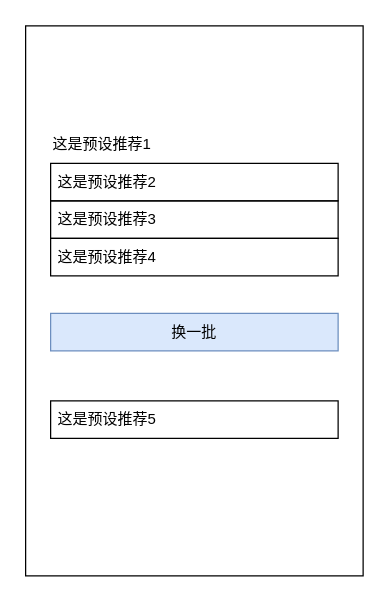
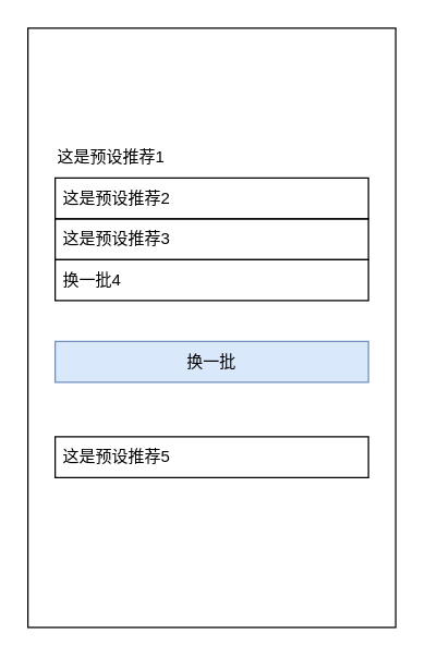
- <mxCell id="6" value="这是预设推荐4" style="text;strokeColor=default;fillColor=none;align=left;verticalAlign=middle;spacingLeft=4;spacingRight=4;overflow=hidden;points=[[0,0.5],[1,0.5]];portConstraint=eastwest;rotatable=0;whiteSpace=wrap;html=1;" vertex="1" parent="3"><mxGeometry y="90" width="230" height="30" as="geometry" /></mxCell>
+ <mxCell id="6" value="换一批4" style="text;strokeColor=default;fillColor=none;align=left;verticalAlign=middle;spacingLeft=4;spacingRight=4;overflow=hidden;points=[[0,0.5],[1,0.5]];portConstraint=eastwest;rotatable=0;whiteSpace=wrap;html=1;" vertex="1" parent="3"><mxGeometry y="90" width="230" height="30" as="geometry" /></mxCell>
